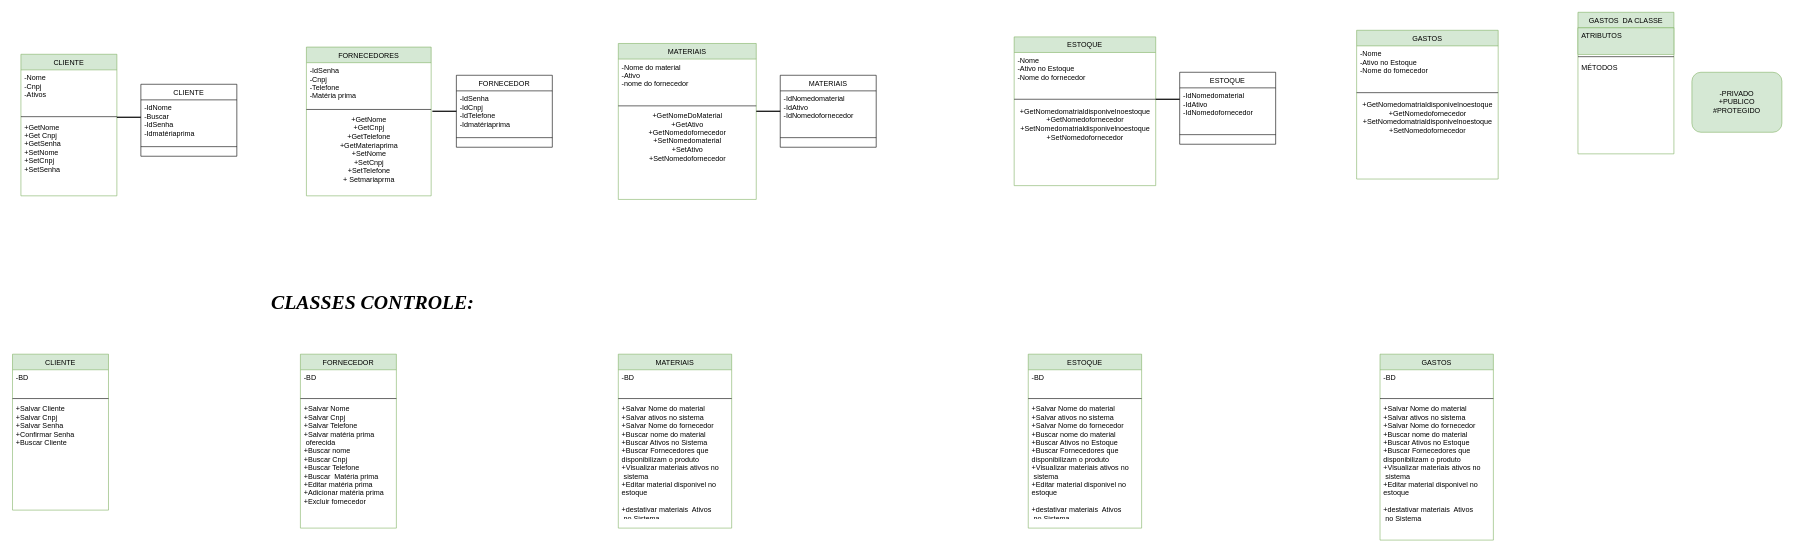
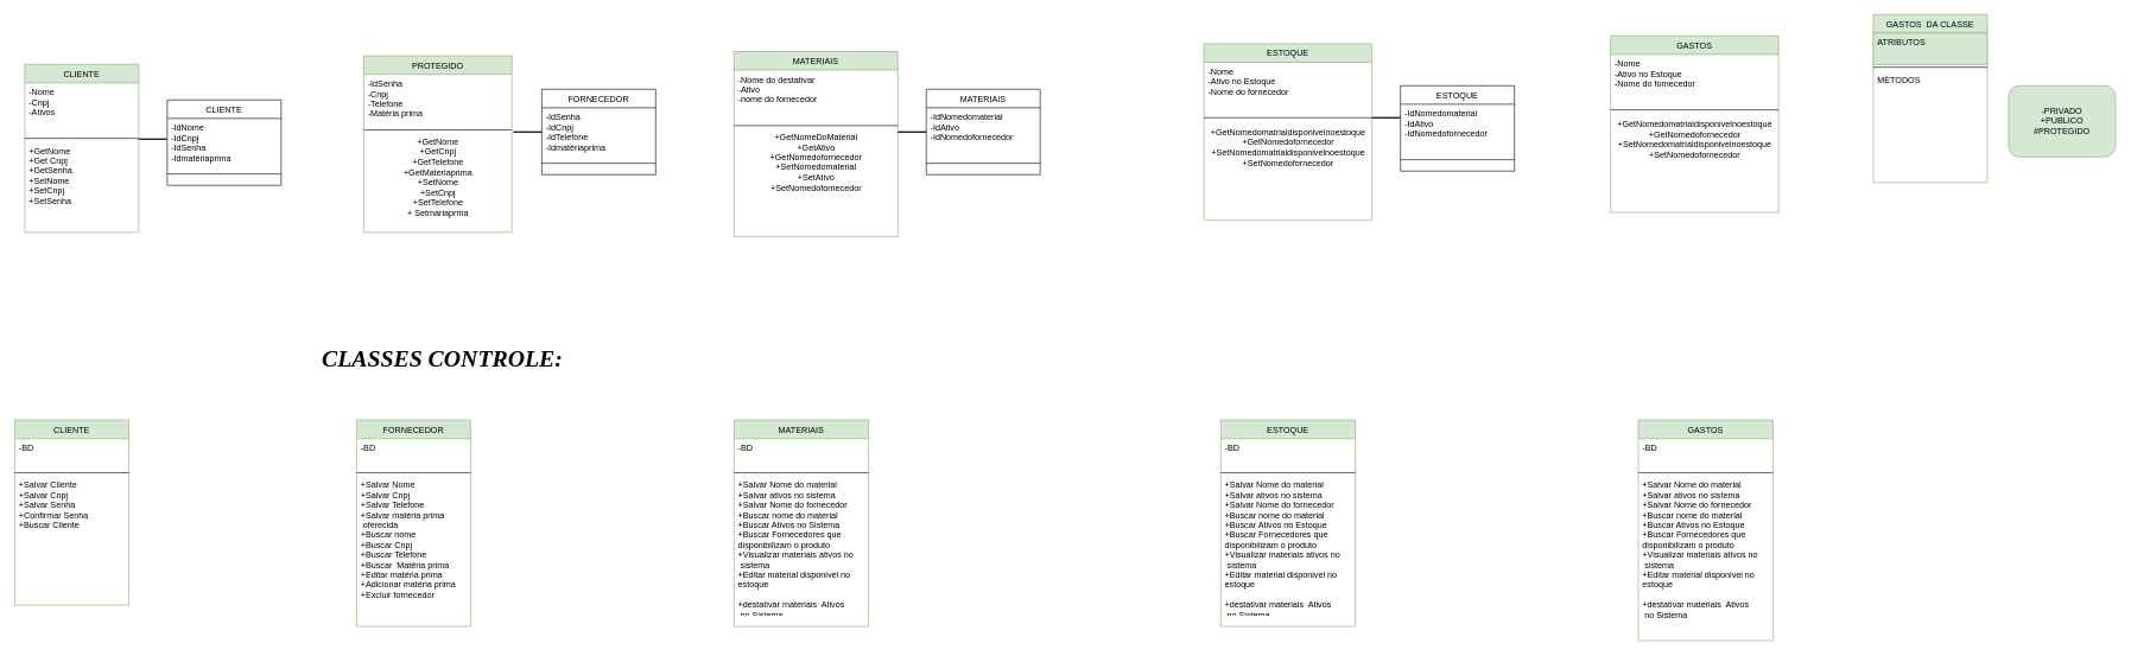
- <mxCell id="11" value="FORNECEDORES" style="swimlane;fontStyle=0;align=center;verticalAlign=top;childLayout=stackLayout;horizontal=1;startSize=26;horizontalStack=0;resizeParent=1;resizeLast=0;collapsible=1;marginBottom=0;rounded=0;shadow=0;strokeWidth=1;fillColor=#d5e8d4;strokeColor=#82b366;" parent="1" vertex="1"><mxGeometry x="510" y="78" width="208" height="248" as="geometry"><mxRectangle x="550" y="140" width="160" height="26" as="alternateBounds" /></mxGeometry></mxCell>
+ <mxCell id="11" value="PROTEGIDO" style="swimlane;fontStyle=0;align=center;verticalAlign=top;childLayout=stackLayout;horizontal=1;startSize=26;horizontalStack=0;resizeParent=1;resizeLast=0;collapsible=1;marginBottom=0;rounded=0;shadow=0;strokeWidth=1;fillColor=#d5e8d4;strokeColor=#82b366;" parent="1" vertex="1"><mxGeometry x="510" y="78" width="208" height="248" as="geometry"><mxRectangle x="550" y="140" width="160" height="26" as="alternateBounds" /></mxGeometry></mxCell>
- <mxCell id="32" value="-Nome do material&#10;-Ativo&#10;-nome do fornecedor" style="text;align=left;verticalAlign=top;spacingLeft=4;spacingRight=4;overflow=hidden;rotatable=0;points=[[0,0.5],[1,0.5]];portConstraint=eastwest;labelBackgroundColor=default;" parent="31" vertex="1"><mxGeometry y="26" width="230" height="74" as="geometry" /></mxCell>
+ <mxCell id="32" value="-Nome do destativar&#10;-Ativo&#10;-nome do fornecedor" style="text;align=left;verticalAlign=top;spacingLeft=4;spacingRight=4;overflow=hidden;rotatable=0;points=[[0,0.5],[1,0.5]];portConstraint=eastwest;labelBackgroundColor=default;" parent="31" vertex="1"><mxGeometry y="26" width="230" height="74" as="geometry" /></mxCell>
- <mxCell id="16" value="-IdNome&#10;-Buscar&#10;-IdSenha&#10;-Idmatériaprima&#10;&#10;&#10;&#10;&#10;" style="text;align=left;verticalAlign=top;spacingLeft=4;spacingRight=4;overflow=hidden;rotatable=0;points=[[0,0.5],[1,0.5]];portConstraint=eastwest;" parent="15" vertex="1"><mxGeometry y="26" width="160" height="74" as="geometry" /></mxCell>
+ <mxCell id="16" value="-IdNome&#10;-IdCnpj&#10;-IdSenha&#10;-Idmatériaprima&#10;&#10;&#10;&#10;&#10;" style="text;align=left;verticalAlign=top;spacingLeft=4;spacingRight=4;overflow=hidden;rotatable=0;points=[[0,0.5],[1,0.5]];portConstraint=eastwest;" parent="15" vertex="1"><mxGeometry y="26" width="160" height="74" as="geometry" /></mxCell>
